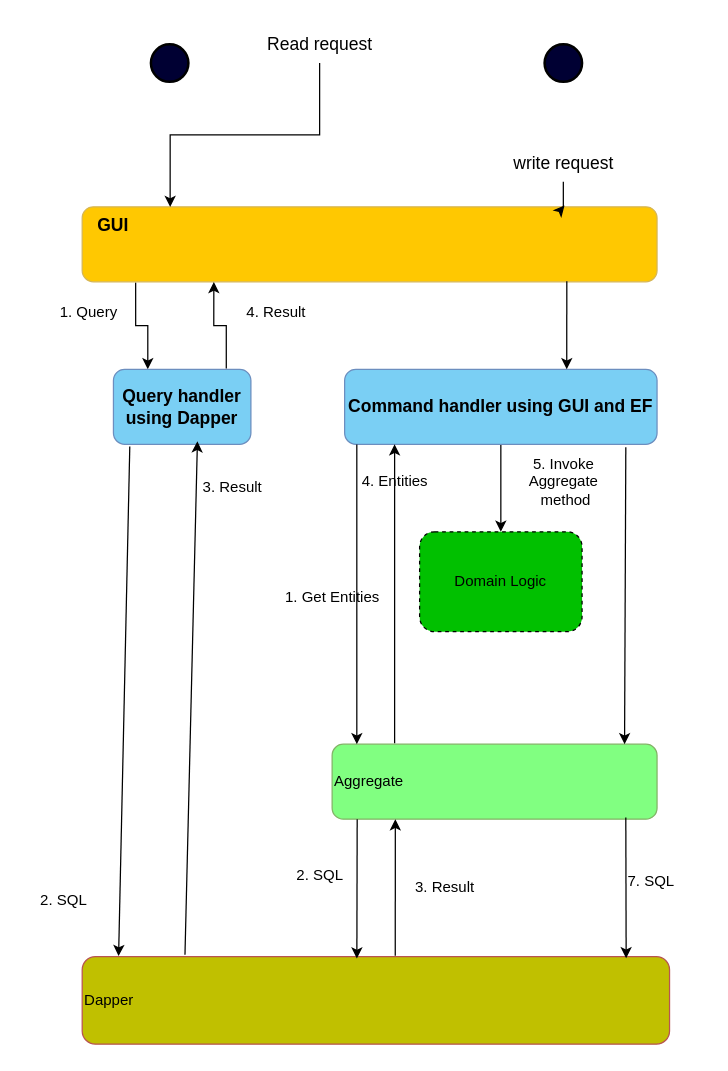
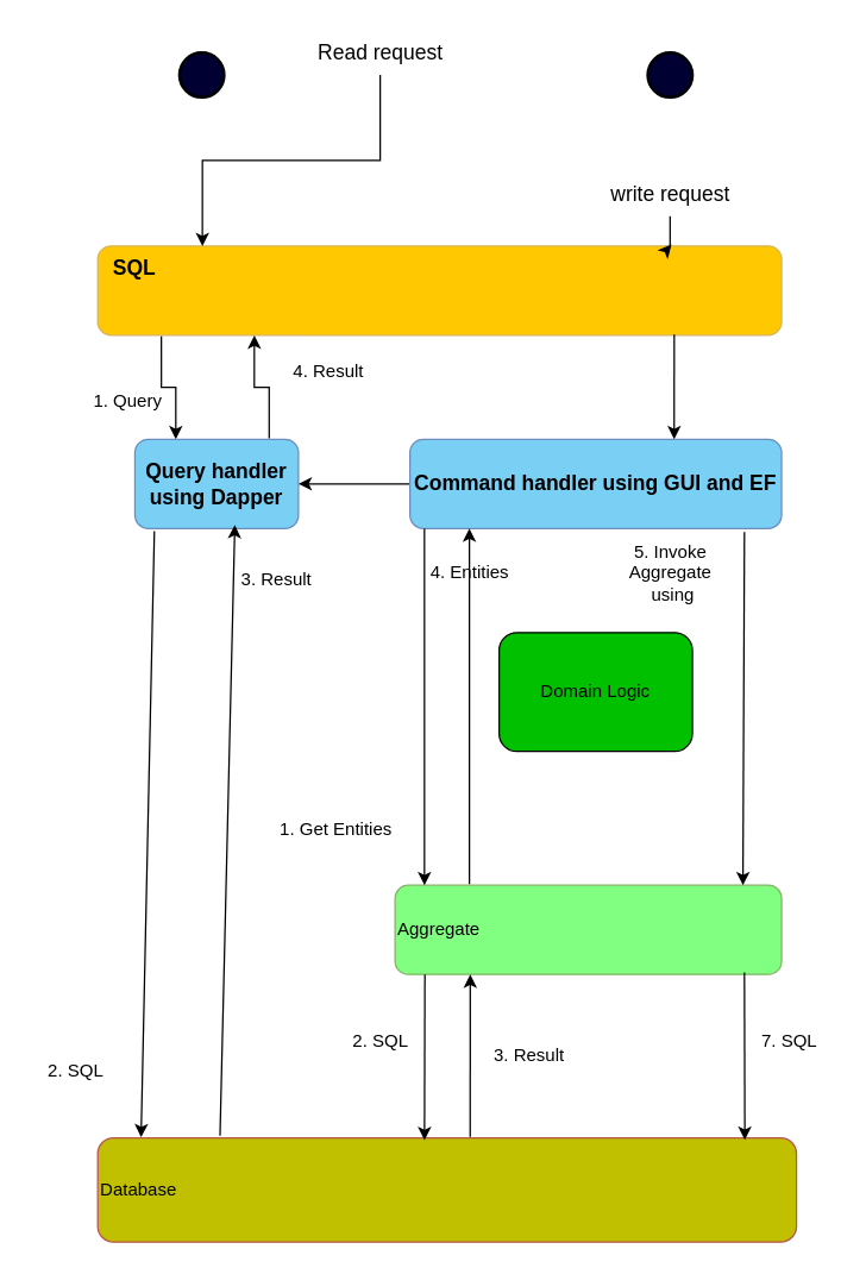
- <mxCell id="10" value="&lt;b&gt;GUI&lt;/b&gt;" style="text;html=1;align=center;verticalAlign=middle;whiteSpace=wrap;rounded=0;fontSize=14;" vertex="1" parent="1"><mxGeometry x="60" y="165" width="60" height="30" as="geometry" /></mxCell>
+ <mxCell id="10" value="&lt;b&gt;SQL&lt;/b&gt;" style="text;html=1;align=center;verticalAlign=middle;whiteSpace=wrap;rounded=0;fontSize=14;" vertex="1" parent="1"><mxGeometry x="60" y="165" width="60" height="30" as="geometry" /></mxCell>
- <mxCell id="16" value="1. Query" style="text;html=1;align=center;verticalAlign=middle;resizable=0;points=[];autosize=1;strokeColor=none;fillColor=none;" vertex="1" parent="1"><mxGeometry x="35" y="235" width="70" height="30" as="geometry" /></mxCell>
+ <mxCell id="16" value="1. Query" style="text;html=1;align=center;verticalAlign=middle;resizable=0;points=[];autosize=1;strokeColor=none;fillColor=none;" vertex="1" parent="1"><mxGeometry x="50" y="255" width="70" height="30" as="geometry" /></mxCell>
- <mxCell id="23" value="5. Invoke &lt;br&gt;Aggregate&lt;br&gt;&amp;nbsp;method" style="text;html=1;align=center;verticalAlign=middle;resizable=0;points=[];autosize=1;strokeColor=none;fillColor=none;" vertex="1" parent="1"><mxGeometry x="410" y="355" width="80" height="60" as="geometry" /></mxCell>
+ <mxCell id="23" value="5. Invoke &lt;br&gt;Aggregate&lt;br&gt;&amp;nbsp;using" style="text;html=1;align=center;verticalAlign=middle;resizable=0;points=[];autosize=1;strokeColor=none;fillColor=none;" vertex="1" parent="1"><mxGeometry x="410" y="355" width="80" height="60" as="geometry" /></mxCell>
- <mxCell id="12" style="edgeStyle=orthogonalEdgeStyle;rounded=0;orthogonalLoop=1;jettySize=auto;html=1;entryX=0.5;entryY=0;entryDx=0;entryDy=0;" edge="1" parent="1" source="13" target="18"><mxGeometry relative="1" as="geometry" /></mxCell>
+ <mxCell id="12" style="edgeStyle=orthogonalEdgeStyle;rounded=0;orthogonalLoop=1;jettySize=auto;html=1;" edge="1" parent="1" source="13" target="11"><mxGeometry relative="1" as="geometry" /></mxCell>
- <mxCell id="18" value="Domain Logic" style="rounded=1;whiteSpace=wrap;html=1;fillColor=light-dark(#01c000, #ededed);dashed=1;" vertex="1" parent="1"><mxGeometry x="335" y="425" width="130" height="80" as="geometry" /></mxCell>
+ <mxCell id="18" value="Domain Logic" style="rounded=1;whiteSpace=wrap;html=1;fillColor=light-dark(#01c000, #ededed);" vertex="1" parent="1"><mxGeometry x="335" y="425" width="130" height="80" as="geometry" /></mxCell>
- <mxCell id="31" value="1. Get Entities" style="text;html=1;align=center;verticalAlign=middle;resizable=0;points=[];autosize=1;strokeColor=none;fillColor=none;" vertex="1" parent="1"><mxGeometry x="215" y="463" width="100" height="30" as="geometry" /></mxCell>
+ <mxCell id="31" value="1. Get Entities" style="text;html=1;align=center;verticalAlign=middle;resizable=0;points=[];autosize=1;strokeColor=none;fillColor=none;" vertex="1" parent="1"><mxGeometry x="175" y="543" width="100" height="30" as="geometry" /></mxCell>
- <mxCell id="24" value="7. SQL" style="text;html=1;align=center;verticalAlign=middle;resizable=0;points=[];autosize=1;strokeColor=none;fillColor=none;" vertex="1" parent="1"><mxGeometry x="490" y="690" width="60" height="30" as="geometry" /></mxCell>
+ <mxCell id="24" value="7. SQL" style="text;html=1;align=center;verticalAlign=middle;resizable=0;points=[];autosize=1;strokeColor=none;fillColor=none;" vertex="1" parent="1"><mxGeometry x="500" y="685" width="60" height="30" as="geometry" /></mxCell>
- <mxCell id="20" value="Dapper" style="rounded=1;whiteSpace=wrap;html=1;align=left;fillColor=light-dark(#c0c000, #512d2b);strokeColor=#b85450;" vertex="1" parent="1"><mxGeometry x="65" y="765" width="470" height="70" as="geometry" /></mxCell>
+ <mxCell id="20" value="Database" style="rounded=1;whiteSpace=wrap;html=1;align=left;fillColor=light-dark(#c0c000, #512d2b);strokeColor=#b85450;" vertex="1" parent="1"><mxGeometry x="65" y="765" width="470" height="70" as="geometry" /></mxCell>
